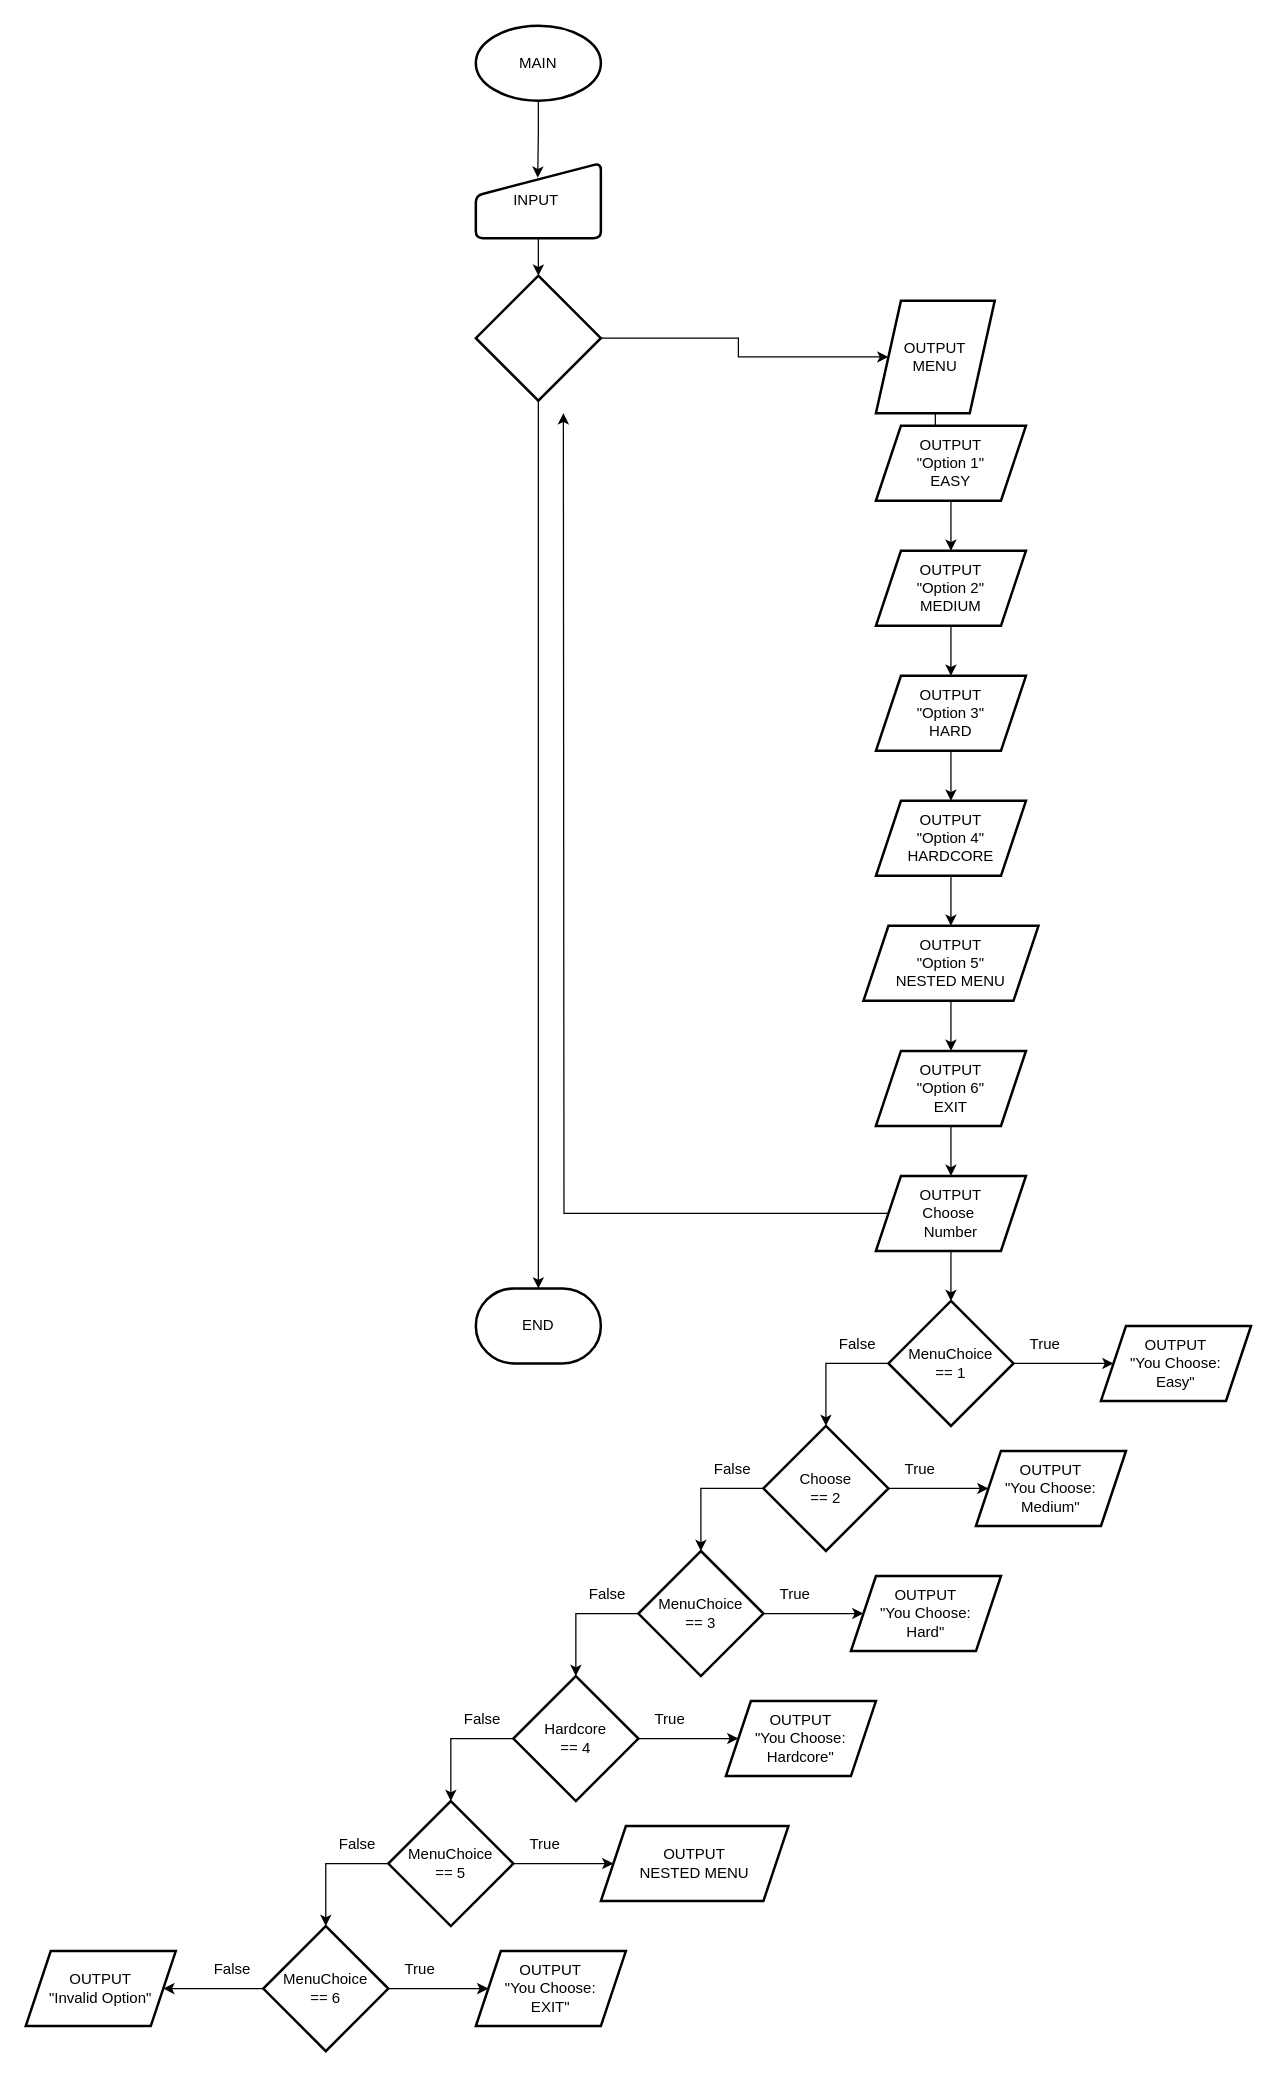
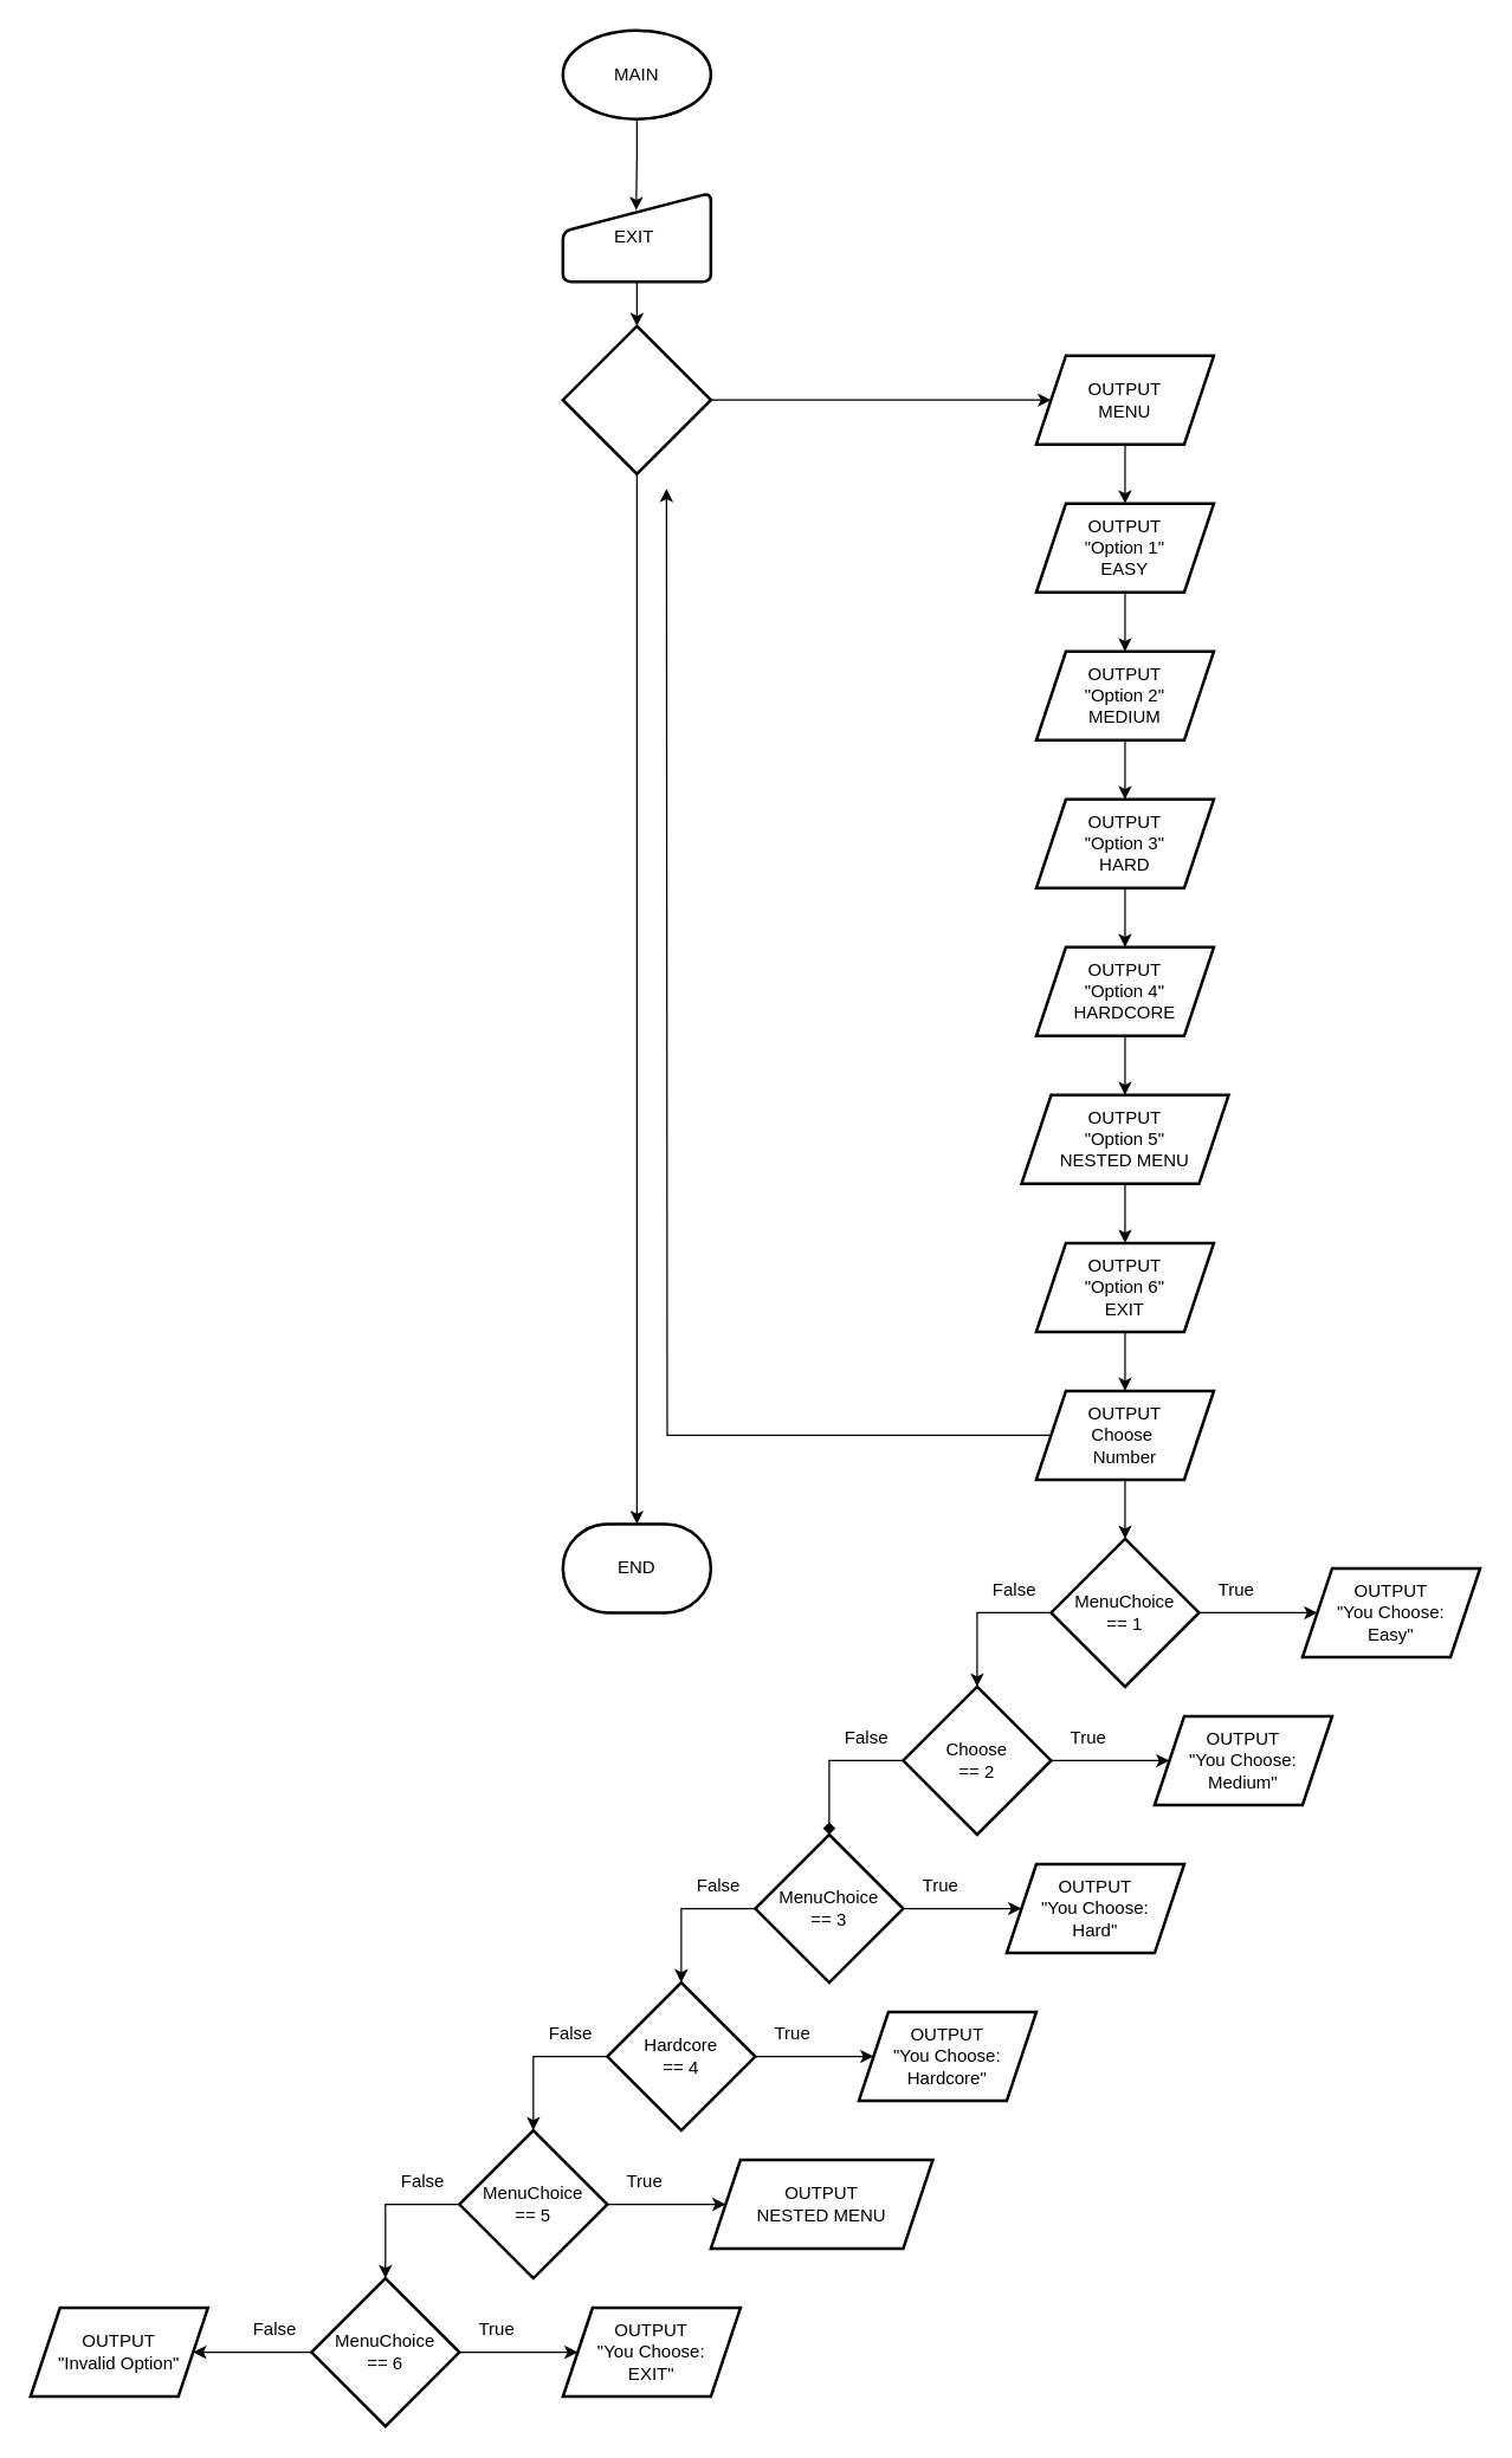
- <mxCell id="26" value="INPUT&amp;nbsp;" style="html=1;strokeWidth=2;shape=manualInput;whiteSpace=wrap;rounded=1;size=26;arcSize=11;" vertex="1" parent="1"><mxGeometry x="380" y="130" width="100" height="60" as="geometry" /></mxCell>
+ <mxCell id="26" value="EXIT&amp;nbsp;" style="html=1;strokeWidth=2;shape=manualInput;whiteSpace=wrap;rounded=1;size=26;arcSize=11;" vertex="1" parent="1"><mxGeometry x="380" y="130" width="100" height="60" as="geometry" /></mxCell>
- <mxCell id="8" value="OUTPUT&lt;br&gt;MENU" style="shape=parallelogram;perimeter=parallelogramPerimeter;whiteSpace=wrap;html=1;fixedSize=1;strokeWidth=2;" vertex="1" parent="1"><mxGeometry x="700" y="240" width="95" height="90" as="geometry" /></mxCell>
+ <mxCell id="8" value="OUTPUT&lt;br&gt;MENU" style="shape=parallelogram;perimeter=parallelogramPerimeter;whiteSpace=wrap;html=1;fixedSize=1;strokeWidth=2;" vertex="1" parent="1"><mxGeometry x="700" y="240" width="120" height="60" as="geometry" /></mxCell>
- <mxCell id="30" style="edgeStyle=orthogonalEdgeStyle;rounded=0;orthogonalLoop=1;jettySize=auto;html=1;exitX=0;exitY=0.5;exitDx=0;exitDy=0;exitPerimeter=0;entryX=0.5;entryY=0;entryDx=0;entryDy=0;entryPerimeter=0;" edge="1" parent="1" source="32" target="35"><mxGeometry relative="1" as="geometry" /></mxCell>
+ <mxCell id="30" style="edgeStyle=orthogonalEdgeStyle;rounded=0;orthogonalLoop=1;jettySize=auto;html=1;exitX=0;exitY=0.5;exitDx=0;exitDy=0;exitPerimeter=0;entryX=0.5;entryY=0;entryDx=0;entryDy=0;entryPerimeter=0;endArrow=diamond;" edge="1" parent="1" source="32" target="35"><mxGeometry relative="1" as="geometry" /></mxCell>
